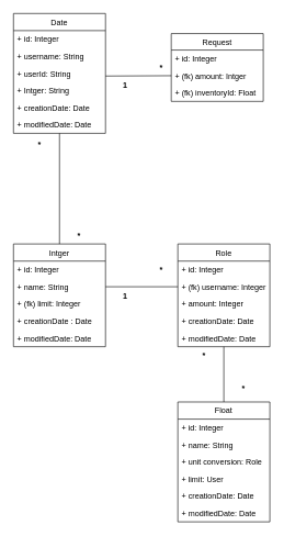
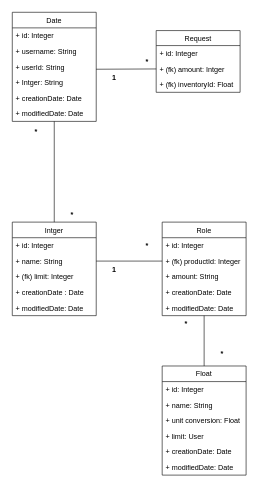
- <mxCell id="24" value="+ (fk) username: Integer" style="text;strokeColor=none;fillColor=none;align=left;verticalAlign=top;spacingLeft=4;spacingRight=4;overflow=hidden;rotatable=0;points=[[0,0.5],[1,0.5]];portConstraint=eastwest;" vertex="1" parent="22"><mxGeometry y="52" width="140" height="26" as="geometry" /></mxCell>
+ <mxCell id="24" value="+ (fk) productId: Integer" style="text;strokeColor=none;fillColor=none;align=left;verticalAlign=top;spacingLeft=4;spacingRight=4;overflow=hidden;rotatable=0;points=[[0,0.5],[1,0.5]];portConstraint=eastwest;" vertex="1" parent="22"><mxGeometry y="52" width="140" height="26" as="geometry" /></mxCell>
- <mxCell id="25" value="+ amount: Integer" style="text;strokeColor=none;fillColor=none;align=left;verticalAlign=top;spacingLeft=4;spacingRight=4;overflow=hidden;rotatable=0;points=[[0,0.5],[1,0.5]];portConstraint=eastwest;" vertex="1" parent="22"><mxGeometry y="78" width="140" height="26" as="geometry" /></mxCell>
+ <mxCell id="25" value="+ amount: String" style="text;strokeColor=none;fillColor=none;align=left;verticalAlign=top;spacingLeft=4;spacingRight=4;overflow=hidden;rotatable=0;points=[[0,0.5],[1,0.5]];portConstraint=eastwest;" vertex="1" parent="22"><mxGeometry y="78" width="140" height="26" as="geometry" /></mxCell>
- <mxCell id="18" value="+ unit conversion: Role" style="text;strokeColor=none;fillColor=none;align=left;verticalAlign=top;spacingLeft=4;spacingRight=4;overflow=hidden;rotatable=0;points=[[0,0.5],[1,0.5]];portConstraint=eastwest;" vertex="1" parent="15"><mxGeometry y="78" width="140" height="26" as="geometry" /></mxCell>
+ <mxCell id="18" value="+ unit conversion: Float" style="text;strokeColor=none;fillColor=none;align=left;verticalAlign=top;spacingLeft=4;spacingRight=4;overflow=hidden;rotatable=0;points=[[0,0.5],[1,0.5]];portConstraint=eastwest;" vertex="1" parent="15"><mxGeometry y="78" width="140" height="26" as="geometry" /></mxCell>
